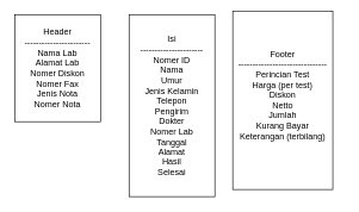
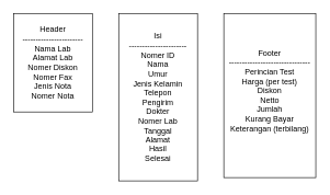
- <mxCell id="4" value="&lt;div&gt;Footer&lt;/div&gt;&lt;div&gt;-------------------------------&lt;/div&gt;&lt;div&gt;Perincian Test&lt;/div&gt;&lt;div&gt;Harga (per test)&lt;br&gt;&lt;/div&gt;&lt;div&gt;Diskon&lt;/div&gt;&lt;div&gt;Netto&lt;/div&gt;&lt;div&gt;Jumlah&lt;/div&gt;&lt;div&gt;Kurang Bayar&lt;/div&gt;&lt;div&gt;Keterangan (terbilang)&lt;br&gt;&lt;/div&gt;&lt;div&gt;&lt;br&gt;&lt;/div&gt;" style="rounded=0;whiteSpace=wrap;html=1;" parent="1" vertex="1"><mxGeometry x="325" y="15" width="140" height="250" as="geometry" /></mxCell>
+ <mxCell id="4" value="&lt;div&gt;Footer&lt;/div&gt;&lt;div&gt;-------------------------------&lt;/div&gt;&lt;div&gt;Perincian Test&lt;/div&gt;&lt;div&gt;Harga (per test)&lt;br&gt;&lt;/div&gt;&lt;div&gt;Diskon&lt;/div&gt;&lt;div&gt;Netto&lt;/div&gt;&lt;div&gt;Jumlah&lt;/div&gt;&lt;div&gt;Kurang Bayar&lt;/div&gt;&lt;div&gt;Keterangan (terbilang)&lt;br&gt;&lt;/div&gt;&lt;div&gt;&lt;br&gt;&lt;/div&gt;" style="rounded=0;whiteSpace=wrap;html=1;" parent="1" vertex="1"><mxGeometry x="340" y="20" width="140" height="250" as="geometry" /></mxCell>
